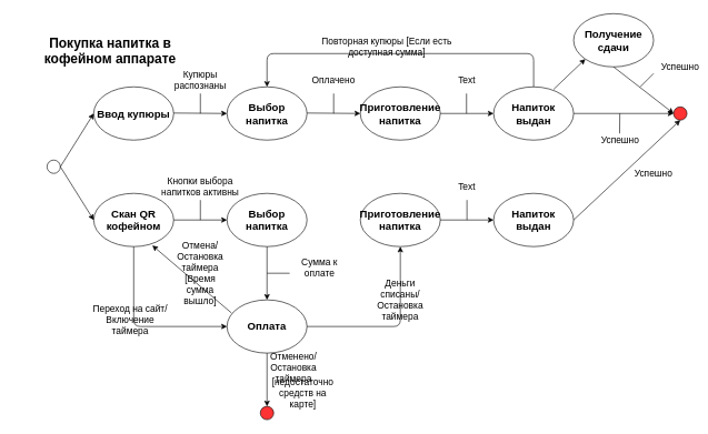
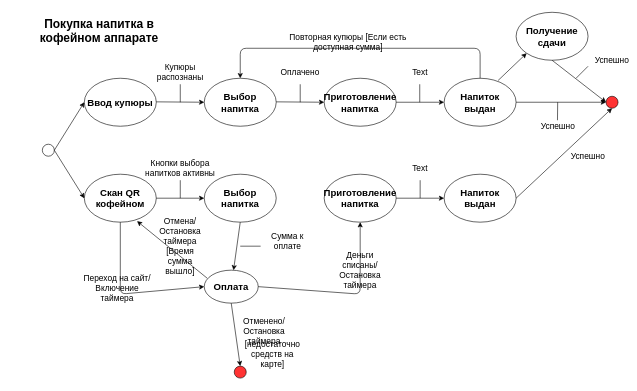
- <mxCell id="2" value="Покупка напитка в кофейном аппарате" style="text;html=1;strokeColor=none;fillColor=none;align=center;verticalAlign=middle;whiteSpace=wrap;rounded=0;fontStyle=1;fontSize=20;" vertex="1" parent="1"><mxGeometry x="20" y="65" width="290" height="20" as="geometry" /></mxCell>
+ <mxCell id="2" value="Покупка напитка в кофейном аппарате" style="text;html=1;strokeColor=none;fillColor=none;align=center;verticalAlign=middle;whiteSpace=wrap;rounded=0;fontStyle=1;fontSize=20;" vertex="1" parent="1"><mxGeometry x="20" y="40" width="290" height="20" as="geometry" /></mxCell>
- <mxCell id="12" value="Оплата" style="ellipse;whiteSpace=wrap;html=1;fontStyle=1;fontSize=16;" vertex="1" parent="1"><mxGeometry x="340" y="450" width="120" height="80" as="geometry" /></mxCell>
+ <mxCell id="12" value="Оплата" style="ellipse;whiteSpace=wrap;html=1;fontStyle=1;fontSize=16;" vertex="1" parent="1"><mxGeometry x="340" y="450" width="90" height="55" as="geometry" /></mxCell>
